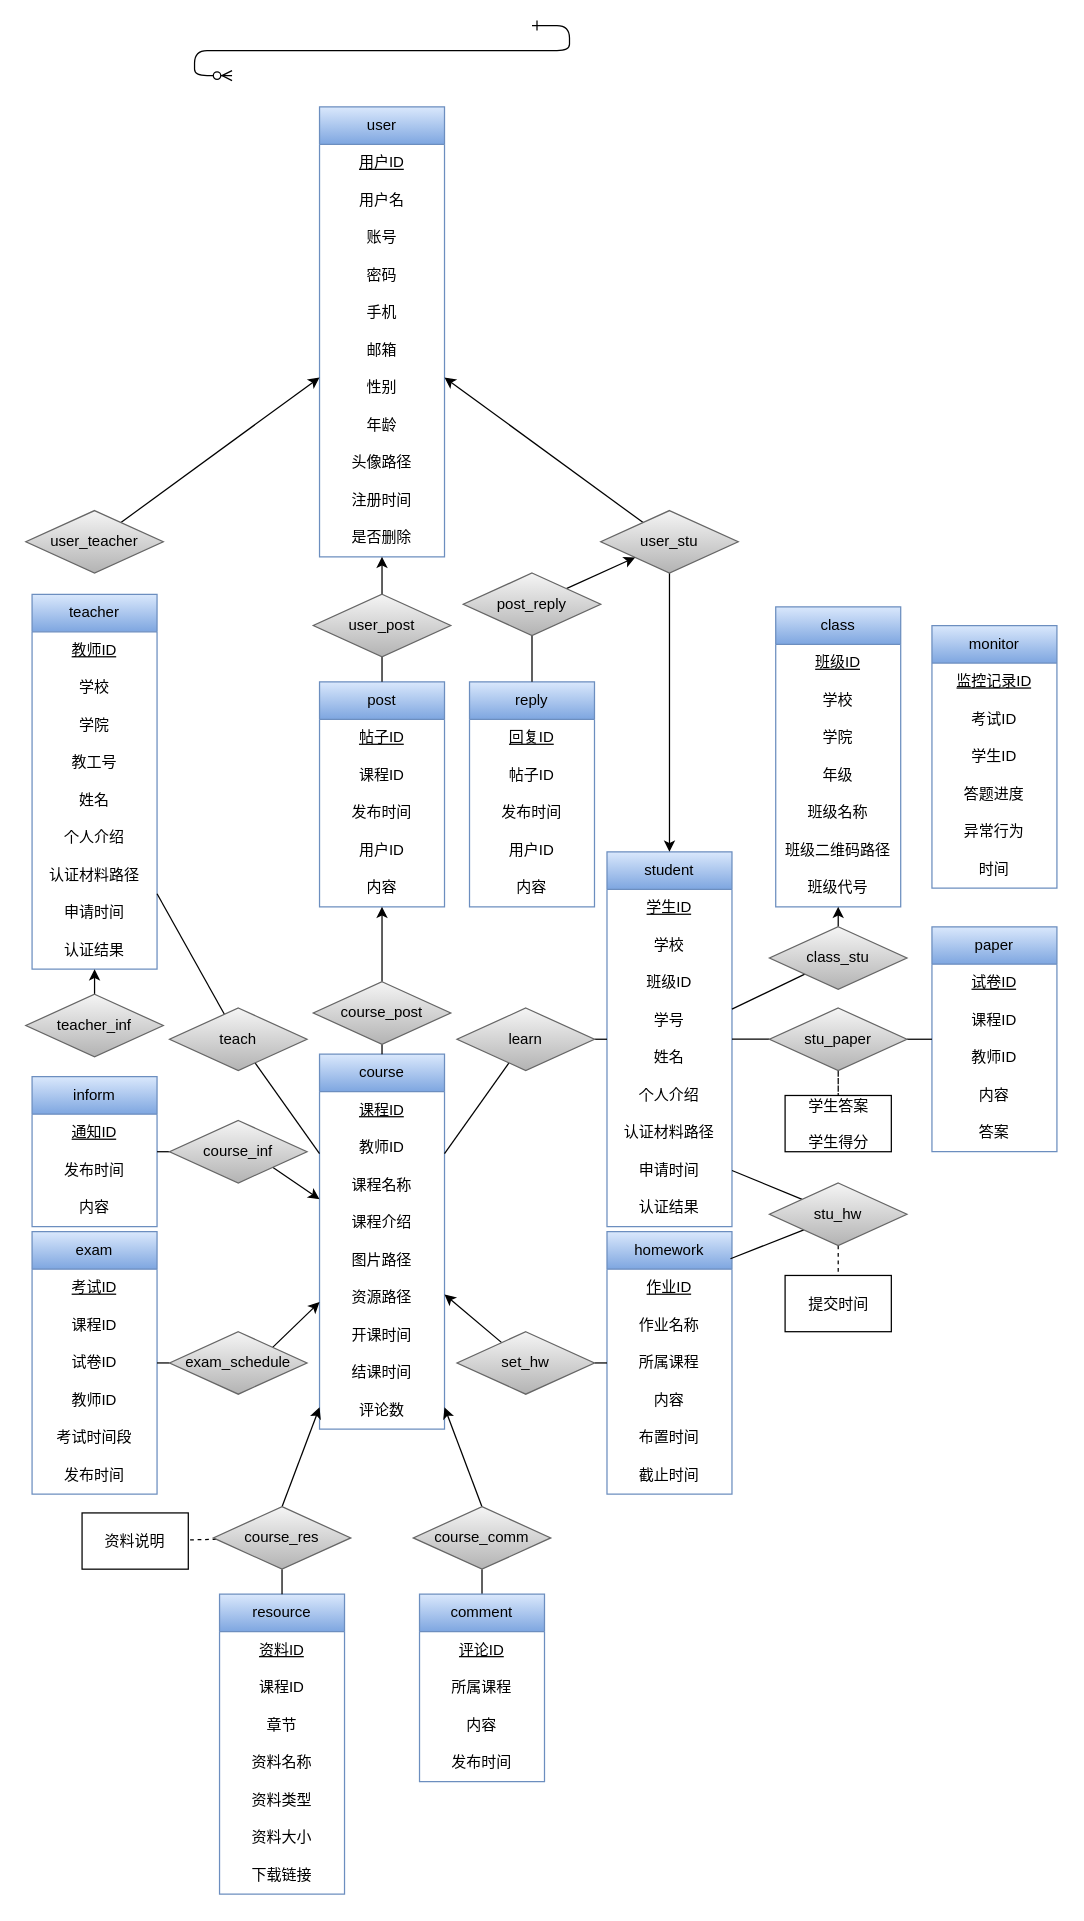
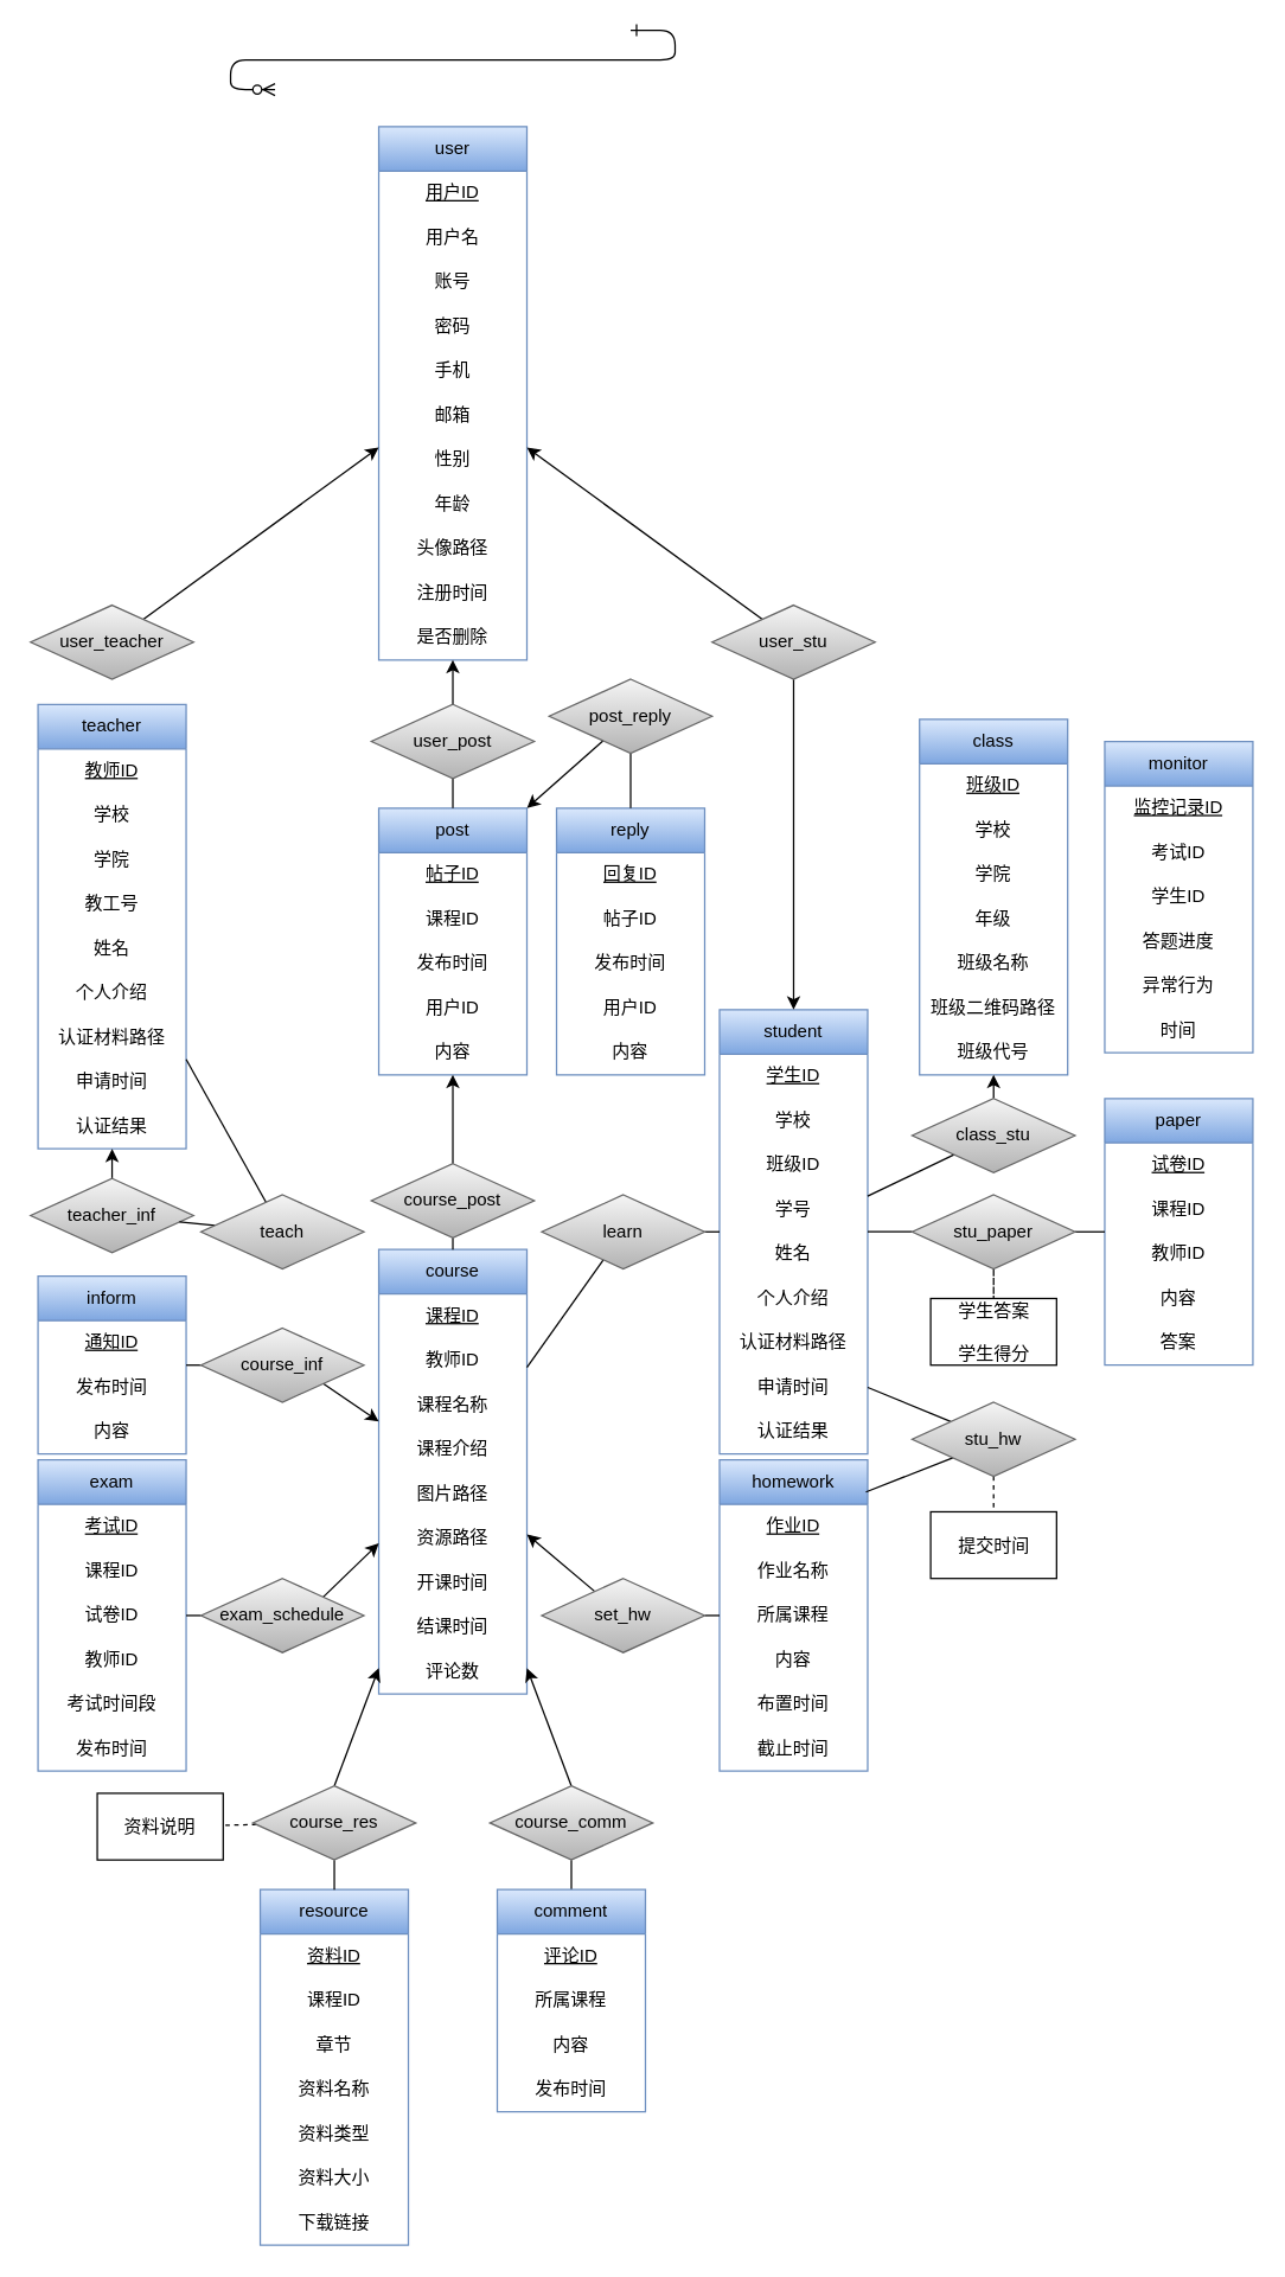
- <mxCell id="115" style="rounded=0;orthogonalLoop=1;jettySize=auto;html=1;endArrow=classic;endFill=1;" edge="1" parent="1" source="117" target="39"><mxGeometry relative="1" as="geometry" /></mxCell>
+ <mxCell id="115" style="rounded=0;orthogonalLoop=1;jettySize=auto;html=1;endArrow=classic;endFill=1;entryX=1;entryY=0;entryDx=0;entryDy=0;" edge="1" parent="1" source="117" target="106"><mxGeometry relative="1" as="geometry" /></mxCell>
- <mxCell id="157" style="rounded=0;orthogonalLoop=1;jettySize=auto;html=1;endArrow=none;endFill=0;" edge="1" parent="1" source="158" target="48"><mxGeometry relative="1" as="geometry" /></mxCell>
+ <mxCell id="157" style="rounded=0;orthogonalLoop=1;jettySize=auto;html=1;endArrow=none;endFill=0;" edge="1" parent="1" source="158" target="119"><mxGeometry relative="1" as="geometry" /></mxCell>
